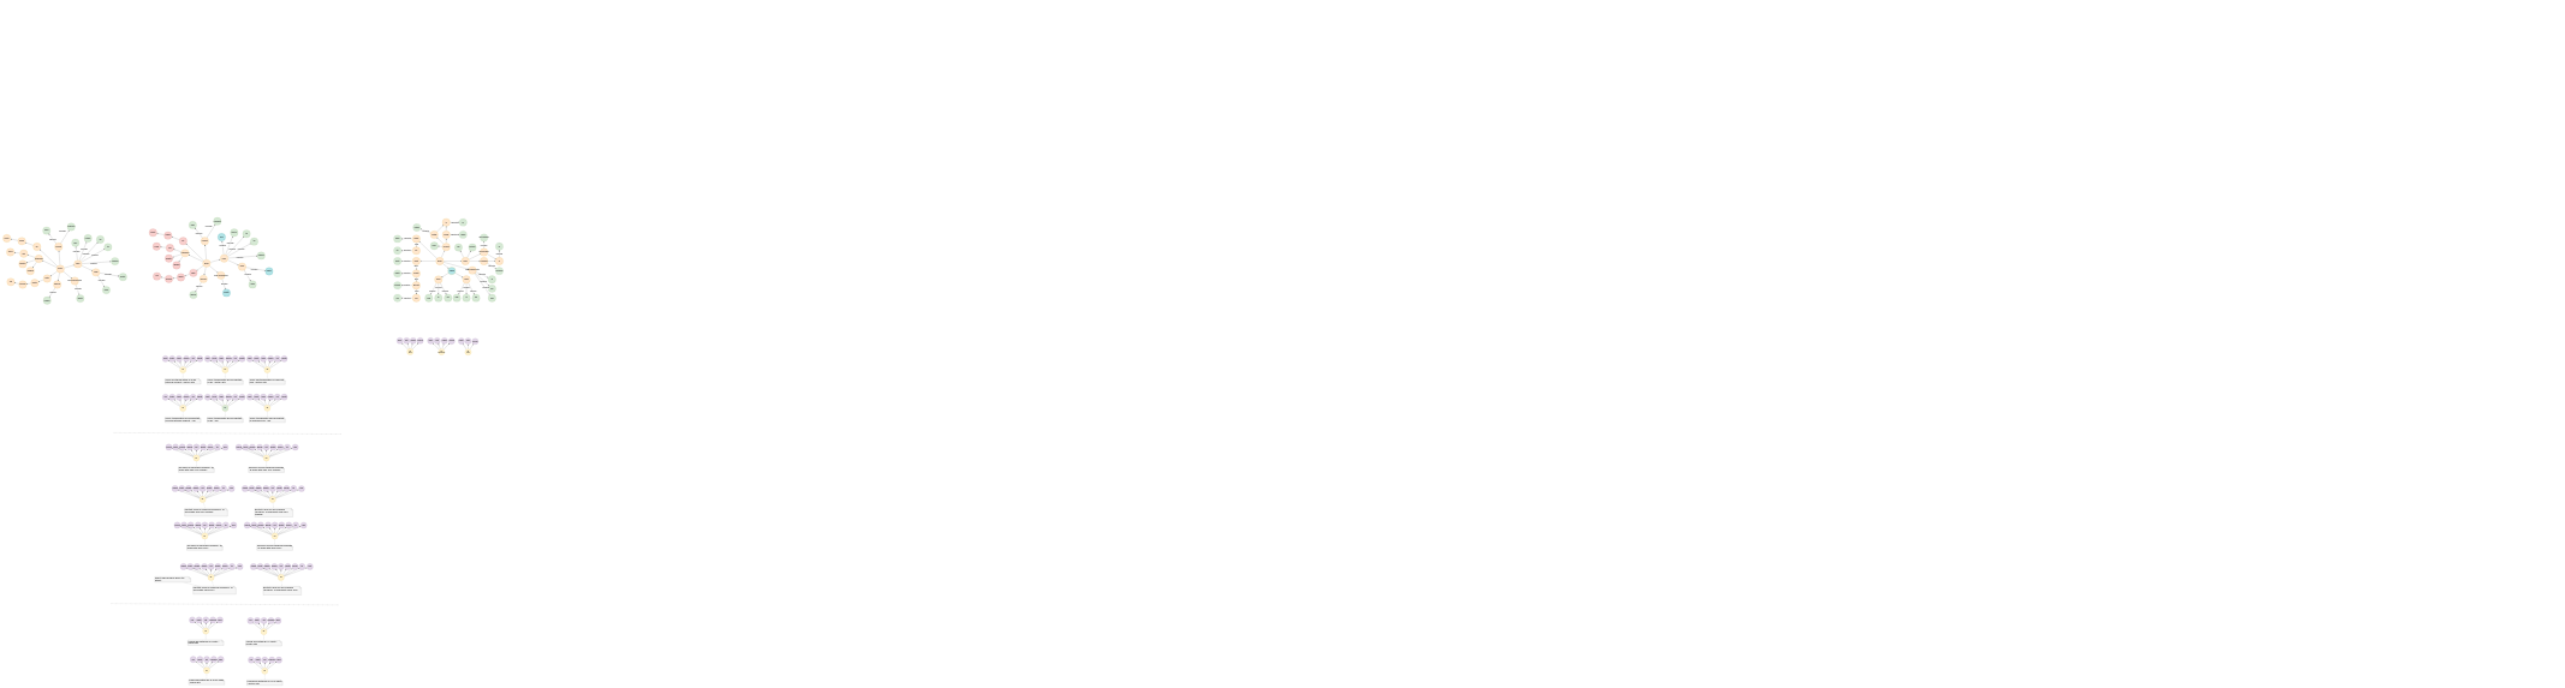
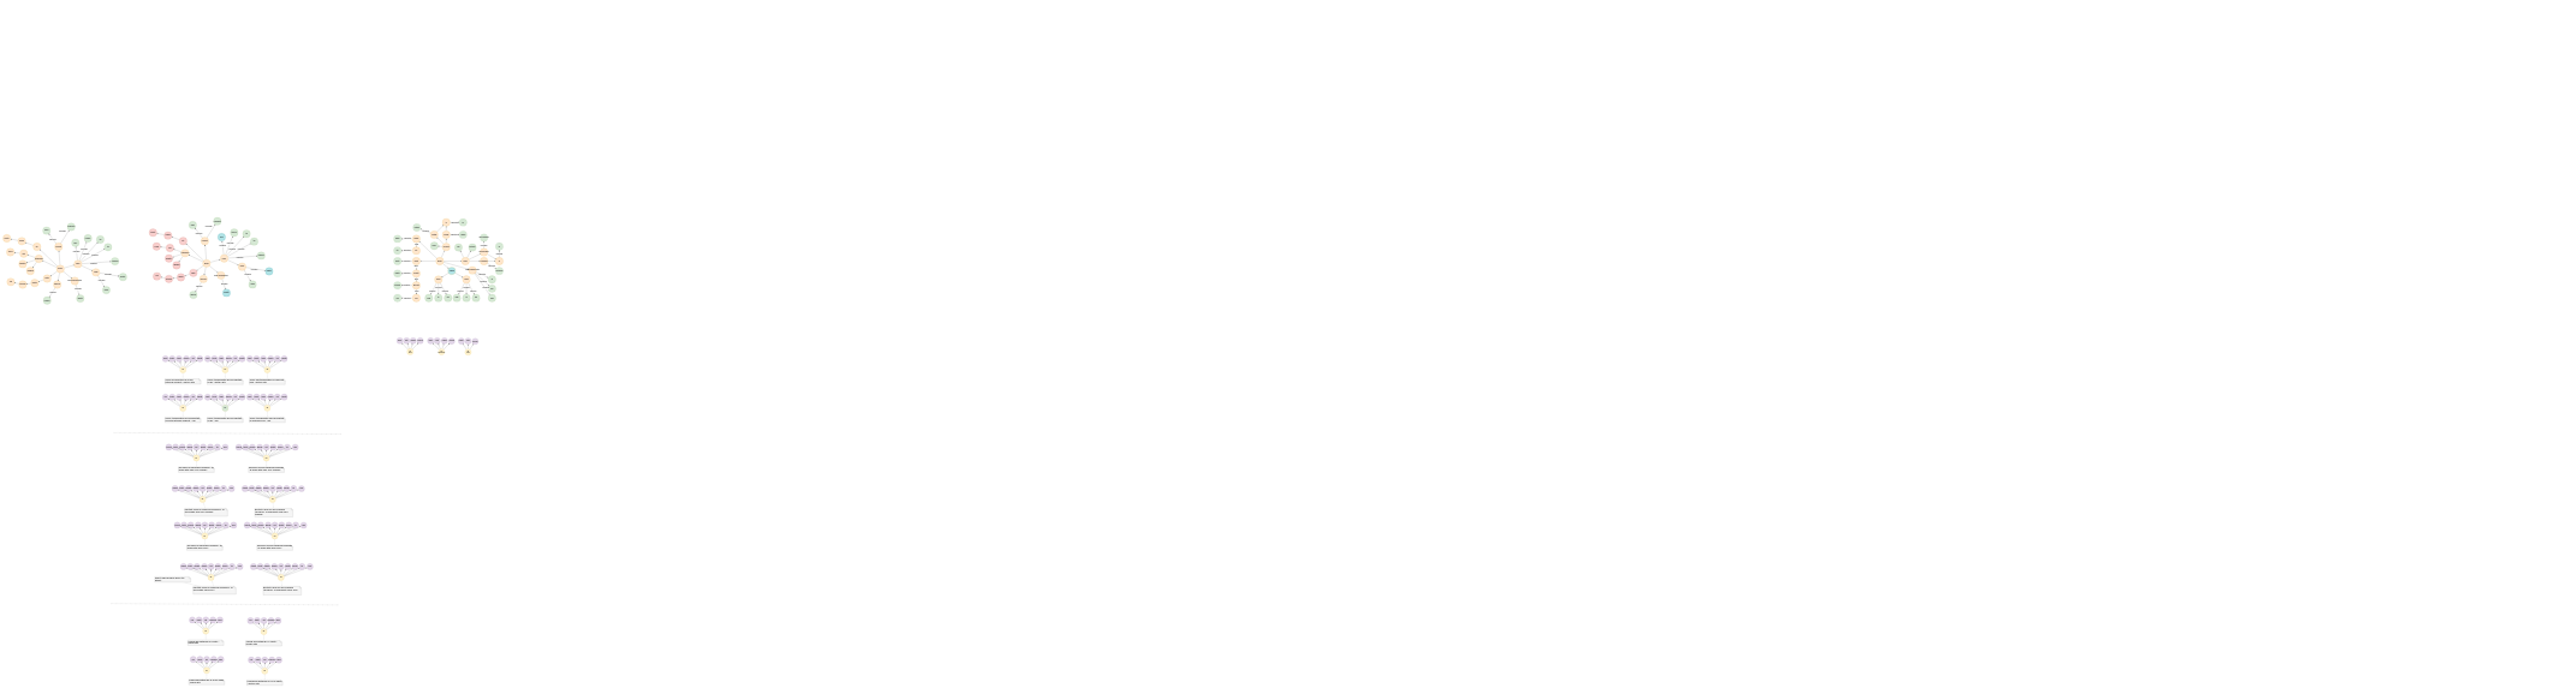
- <mxCell id="201" value="&lt;span class=&quot;left_side&quot; style=&quot;float: left ; color: rgb(0 , 0 , 0) ; font-family: &amp;#34;arial&amp;#34; ; font-size: 16px&quot;&gt;Supply and transformation of oil and petroleum products - monthly data&lt;/span&gt;&lt;div&gt;&lt;br&gt;&lt;/div&gt;" style="shape=note;whiteSpace=wrap;html=1;size=14;verticalAlign=top;align=left;spacingTop=-6;strokeColor=#666666;fillColor=#f5f5f5;fontColor=#333333;" parent="1" vertex="1"><mxGeometry x="1369.5" y="3156" width="298" height="45" as="geometry" /></mxCell>
+ <mxCell id="201" value="&lt;span class=&quot;left_side&quot; style=&quot;float: left ; color: rgb(0 , 0 , 0) ; font-family: &amp;#34;arial&amp;#34; ; font-size: 16px&quot;&gt;Supply and superstore of oil and petroleum products - monthly data&lt;/span&gt;&lt;div&gt;&lt;br&gt;&lt;/div&gt;" style="shape=note;whiteSpace=wrap;html=1;size=14;verticalAlign=top;align=left;spacingTop=-6;strokeColor=#666666;fillColor=#f5f5f5;fontColor=#333333;" parent="1" vertex="1"><mxGeometry x="1369.5" y="3156" width="298" height="45" as="geometry" /></mxCell>
